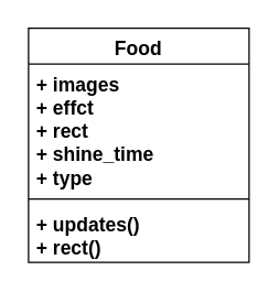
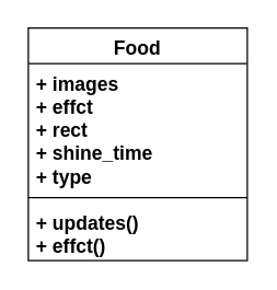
- <mxCell id="5" value="+ updates()&#10;+ rect()" style="text;strokeColor=none;fillColor=none;align=left;verticalAlign=top;spacingLeft=4;spacingRight=4;overflow=hidden;rotatable=0;points=[[0,0.5],[1,0.5]];portConstraint=eastwest;fontSize=14;fontStyle=1" vertex="1" parent="2"><mxGeometry y="128" width="160" height="42" as="geometry" /></mxCell>
+ <mxCell id="5" value="+ updates()&#10;+ effct()" style="text;strokeColor=none;fillColor=none;align=left;verticalAlign=top;spacingLeft=4;spacingRight=4;overflow=hidden;rotatable=0;points=[[0,0.5],[1,0.5]];portConstraint=eastwest;fontSize=14;fontStyle=1" vertex="1" parent="2"><mxGeometry y="128" width="160" height="42" as="geometry" /></mxCell>
